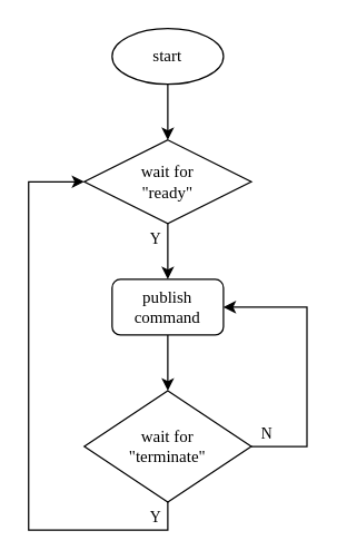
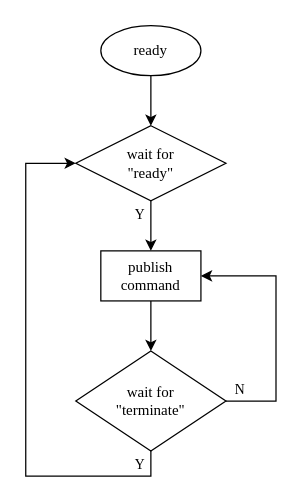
- <mxCell id="3" value="start" style="ellipse;whiteSpace=wrap;html=1;fontFamily=Lucida Console;labelBackgroundColor=none;fillColor=none;" parent="1" vertex="1"><mxGeometry x="80" y="20" width="80" height="40" as="geometry" /></mxCell>
+ <mxCell id="3" value="ready" style="ellipse;whiteSpace=wrap;html=1;fontFamily=Lucida Console;labelBackgroundColor=none;fillColor=none;" parent="1" vertex="1"><mxGeometry x="80" y="20" width="80" height="40" as="geometry" /></mxCell>
- <mxCell id="8" value="publish&lt;br&gt;command" style="whiteSpace=wrap;html=1;fontFamily=Lucida Console;labelBackgroundColor=none;fillColor=none;rounded=1;" parent="1" vertex="1"><mxGeometry x="80" y="200" width="80" height="40" as="geometry" /></mxCell>
+ <mxCell id="8" value="publish&lt;br&gt;command" style="rounded=0;whiteSpace=wrap;html=1;fontFamily=Lucida Console;labelBackgroundColor=none;fillColor=none;" parent="1" vertex="1"><mxGeometry x="80" y="200" width="80" height="40" as="geometry" /></mxCell>
